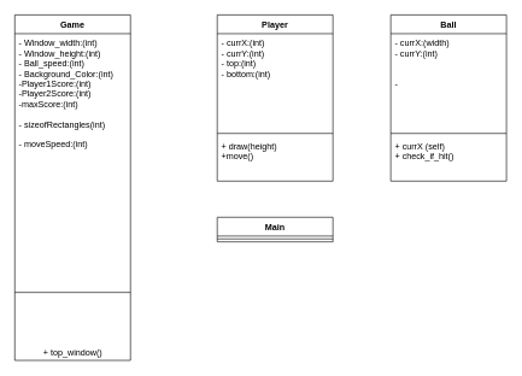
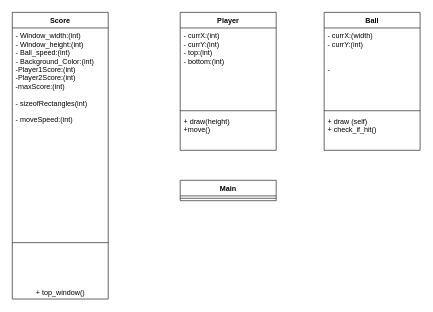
- <mxCell id="2" value="Game" style="swimlane;fontStyle=1;align=center;verticalAlign=top;childLayout=stackLayout;horizontal=1;startSize=26;horizontalStack=0;resizeParent=1;resizeParentMax=0;resizeLast=0;collapsible=1;marginBottom=0;" vertex="1" parent="1"><mxGeometry x="20" y="20" width="160" height="478" as="geometry" /></mxCell>
+ <mxCell id="2" value="Score" style="swimlane;fontStyle=1;align=center;verticalAlign=top;childLayout=stackLayout;horizontal=1;startSize=26;horizontalStack=0;resizeParent=1;resizeParentMax=0;resizeLast=0;collapsible=1;marginBottom=0;" vertex="1" parent="1"><mxGeometry x="20" y="20" width="160" height="478" as="geometry" /></mxCell>
- <mxCell id="13" value="+ currX (self)&#10;+ check_if_hit()" style="text;strokeColor=none;fillColor=none;align=left;verticalAlign=top;spacingLeft=4;spacingRight=4;overflow=hidden;rotatable=0;points=[[0,0.5],[1,0.5]];portConstraint=eastwest;" vertex="1" parent="10"><mxGeometry y="168" width="160" height="62" as="geometry" /></mxCell>
+ <mxCell id="13" value="+ draw (self)&#10;+ check_if_hit()" style="text;strokeColor=none;fillColor=none;align=left;verticalAlign=top;spacingLeft=4;spacingRight=4;overflow=hidden;rotatable=0;points=[[0,0.5],[1,0.5]];portConstraint=eastwest;" vertex="1" parent="10"><mxGeometry y="168" width="160" height="62" as="geometry" /></mxCell>
